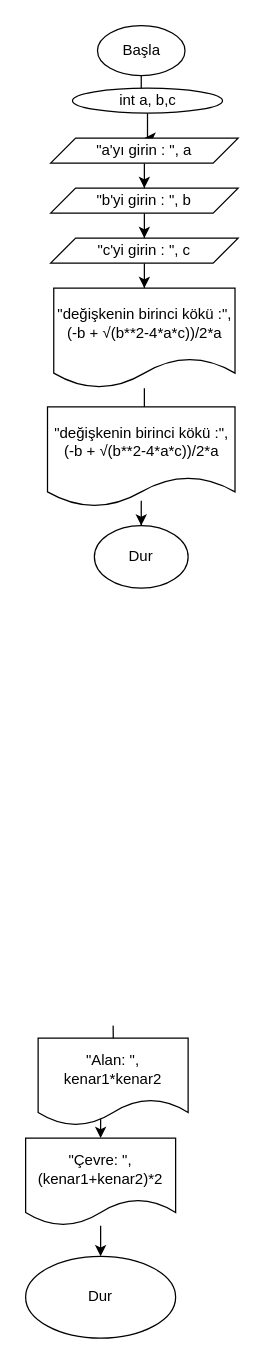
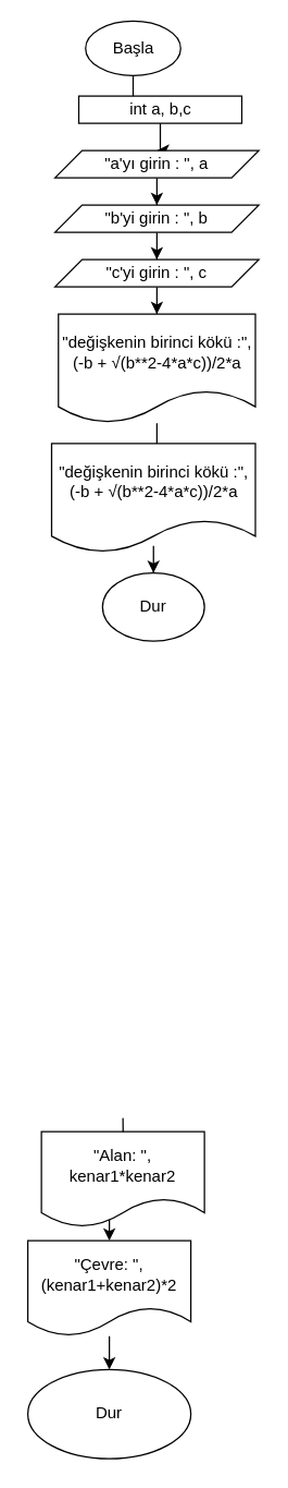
- <mxCell id="3" value="Başla" style="ellipse;whiteSpace=wrap;html=1;" vertex="1" parent="1"><mxGeometry x="77.5" y="20" width="70" height="40" as="geometry" /></mxCell>
+ <mxCell id="3" value="Başla" style="ellipse;whiteSpace=wrap;html=1;" vertex="1" parent="1"><mxGeometry x="62.5" y="15" width="70" height="40" as="geometry" /></mxCell>
- <mxCell id="5" value="int a, b,c" style="ellipse;whiteSpace=wrap;html=1;" vertex="1" parent="1"><mxGeometry x="57.5" y="70" width="120" height="20" as="geometry" /></mxCell>
+ <mxCell id="5" value="int a, b,c" style="whiteSpace=wrap;html=1;" vertex="1" parent="1"><mxGeometry x="57.5" y="70" width="120" height="20" as="geometry" /></mxCell>
